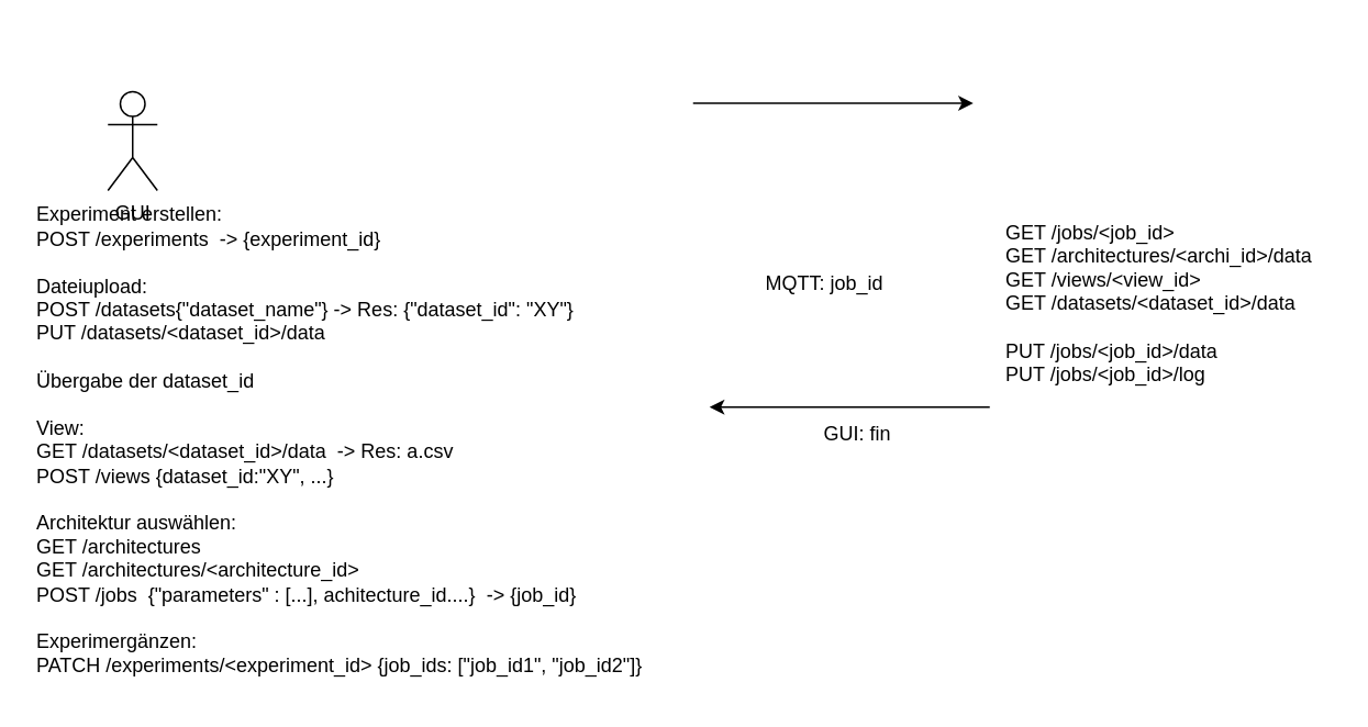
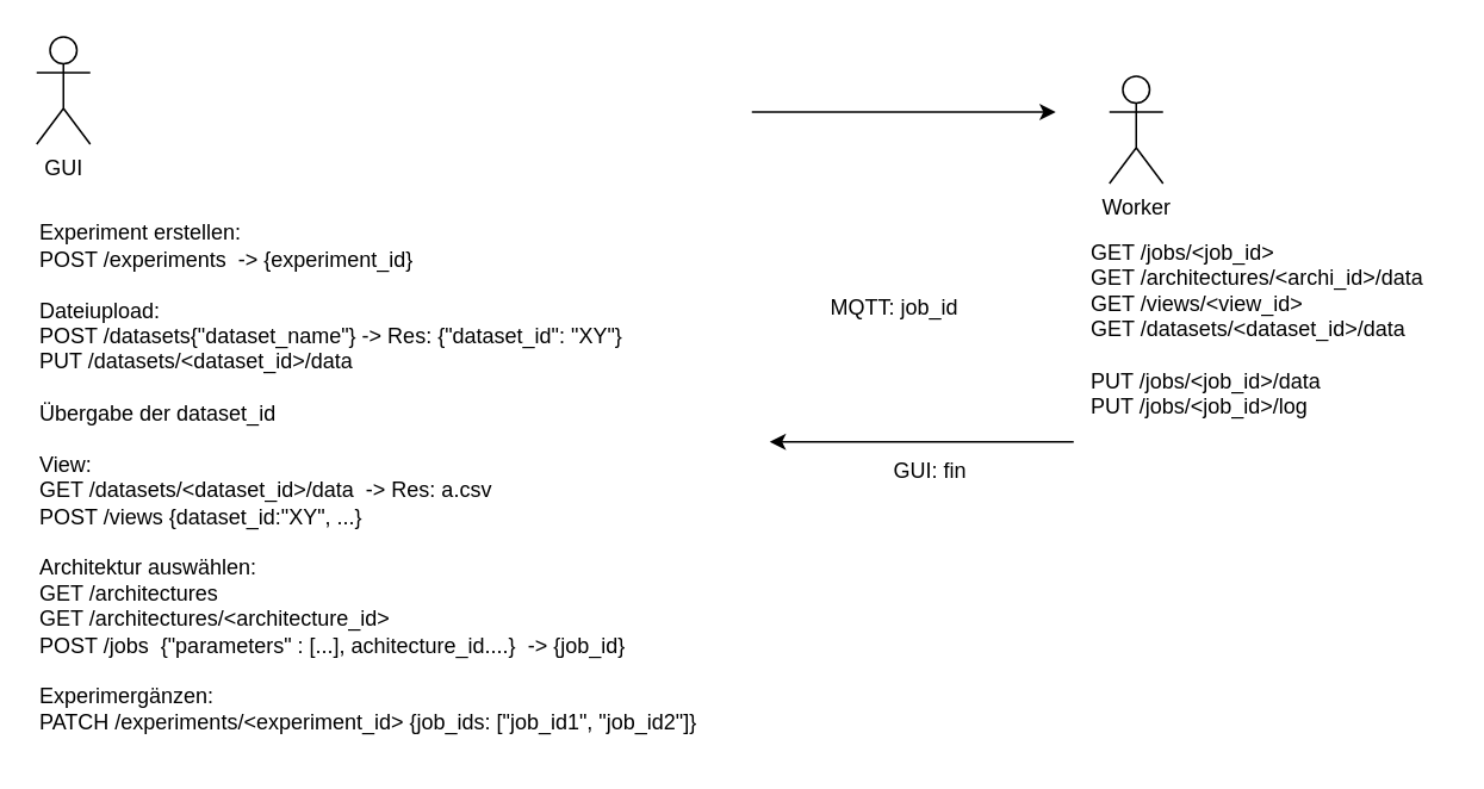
+ <mxCell id="2" value="Worker" style="shape=umlActor;verticalLabelPosition=bottom;labelBackgroundColor=#ffffff;verticalAlign=top;html=1;outlineConnect=0;" vertex="1" parent="1"><mxGeometry x="620" y="42" width="30" height="60" as="geometry" /></mxCell>
- <mxCell id="7" value="GUI" style="shape=umlActor;verticalLabelPosition=bottom;labelBackgroundColor=#ffffff;verticalAlign=top;html=1;outlineConnect=0;" vertex="1" parent="1"><mxGeometry x="65" y="55" width="30" height="60" as="geometry" /></mxCell>
+ <mxCell id="7" value="GUI" style="shape=umlActor;verticalLabelPosition=bottom;labelBackgroundColor=#ffffff;verticalAlign=top;html=1;outlineConnect=0;" vertex="1" parent="1"><mxGeometry x="20" y="20" width="30" height="60" as="geometry" /></mxCell>
